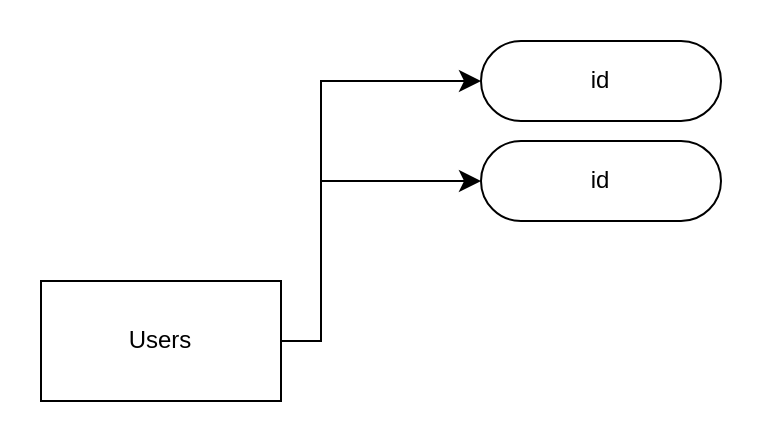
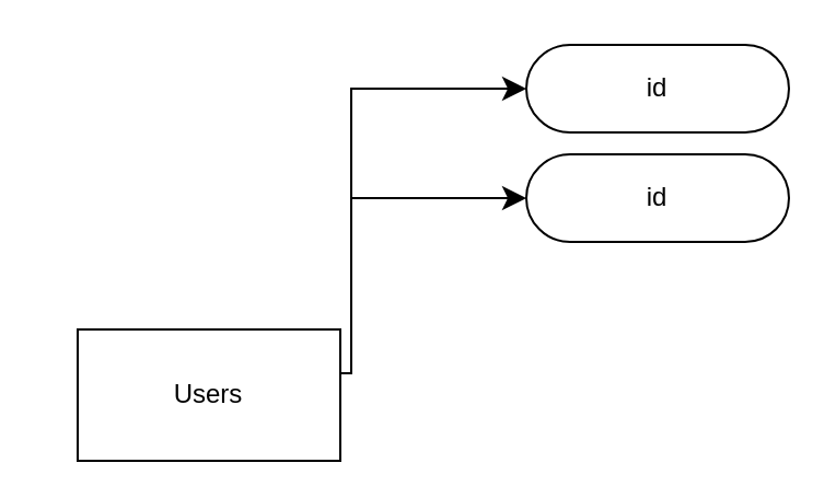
- <mxCell id="2" value="Users" style="rounded=0;whiteSpace=wrap;html=1;" vertex="1" parent="1"><mxGeometry x="20" y="140" width="120" height="60" as="geometry" /></mxCell>
+ <mxCell id="2" value="Users" style="rounded=0;whiteSpace=wrap;html=1;" vertex="1" parent="1"><mxGeometry x="35" y="150" width="120" height="60" as="geometry" /></mxCell>
